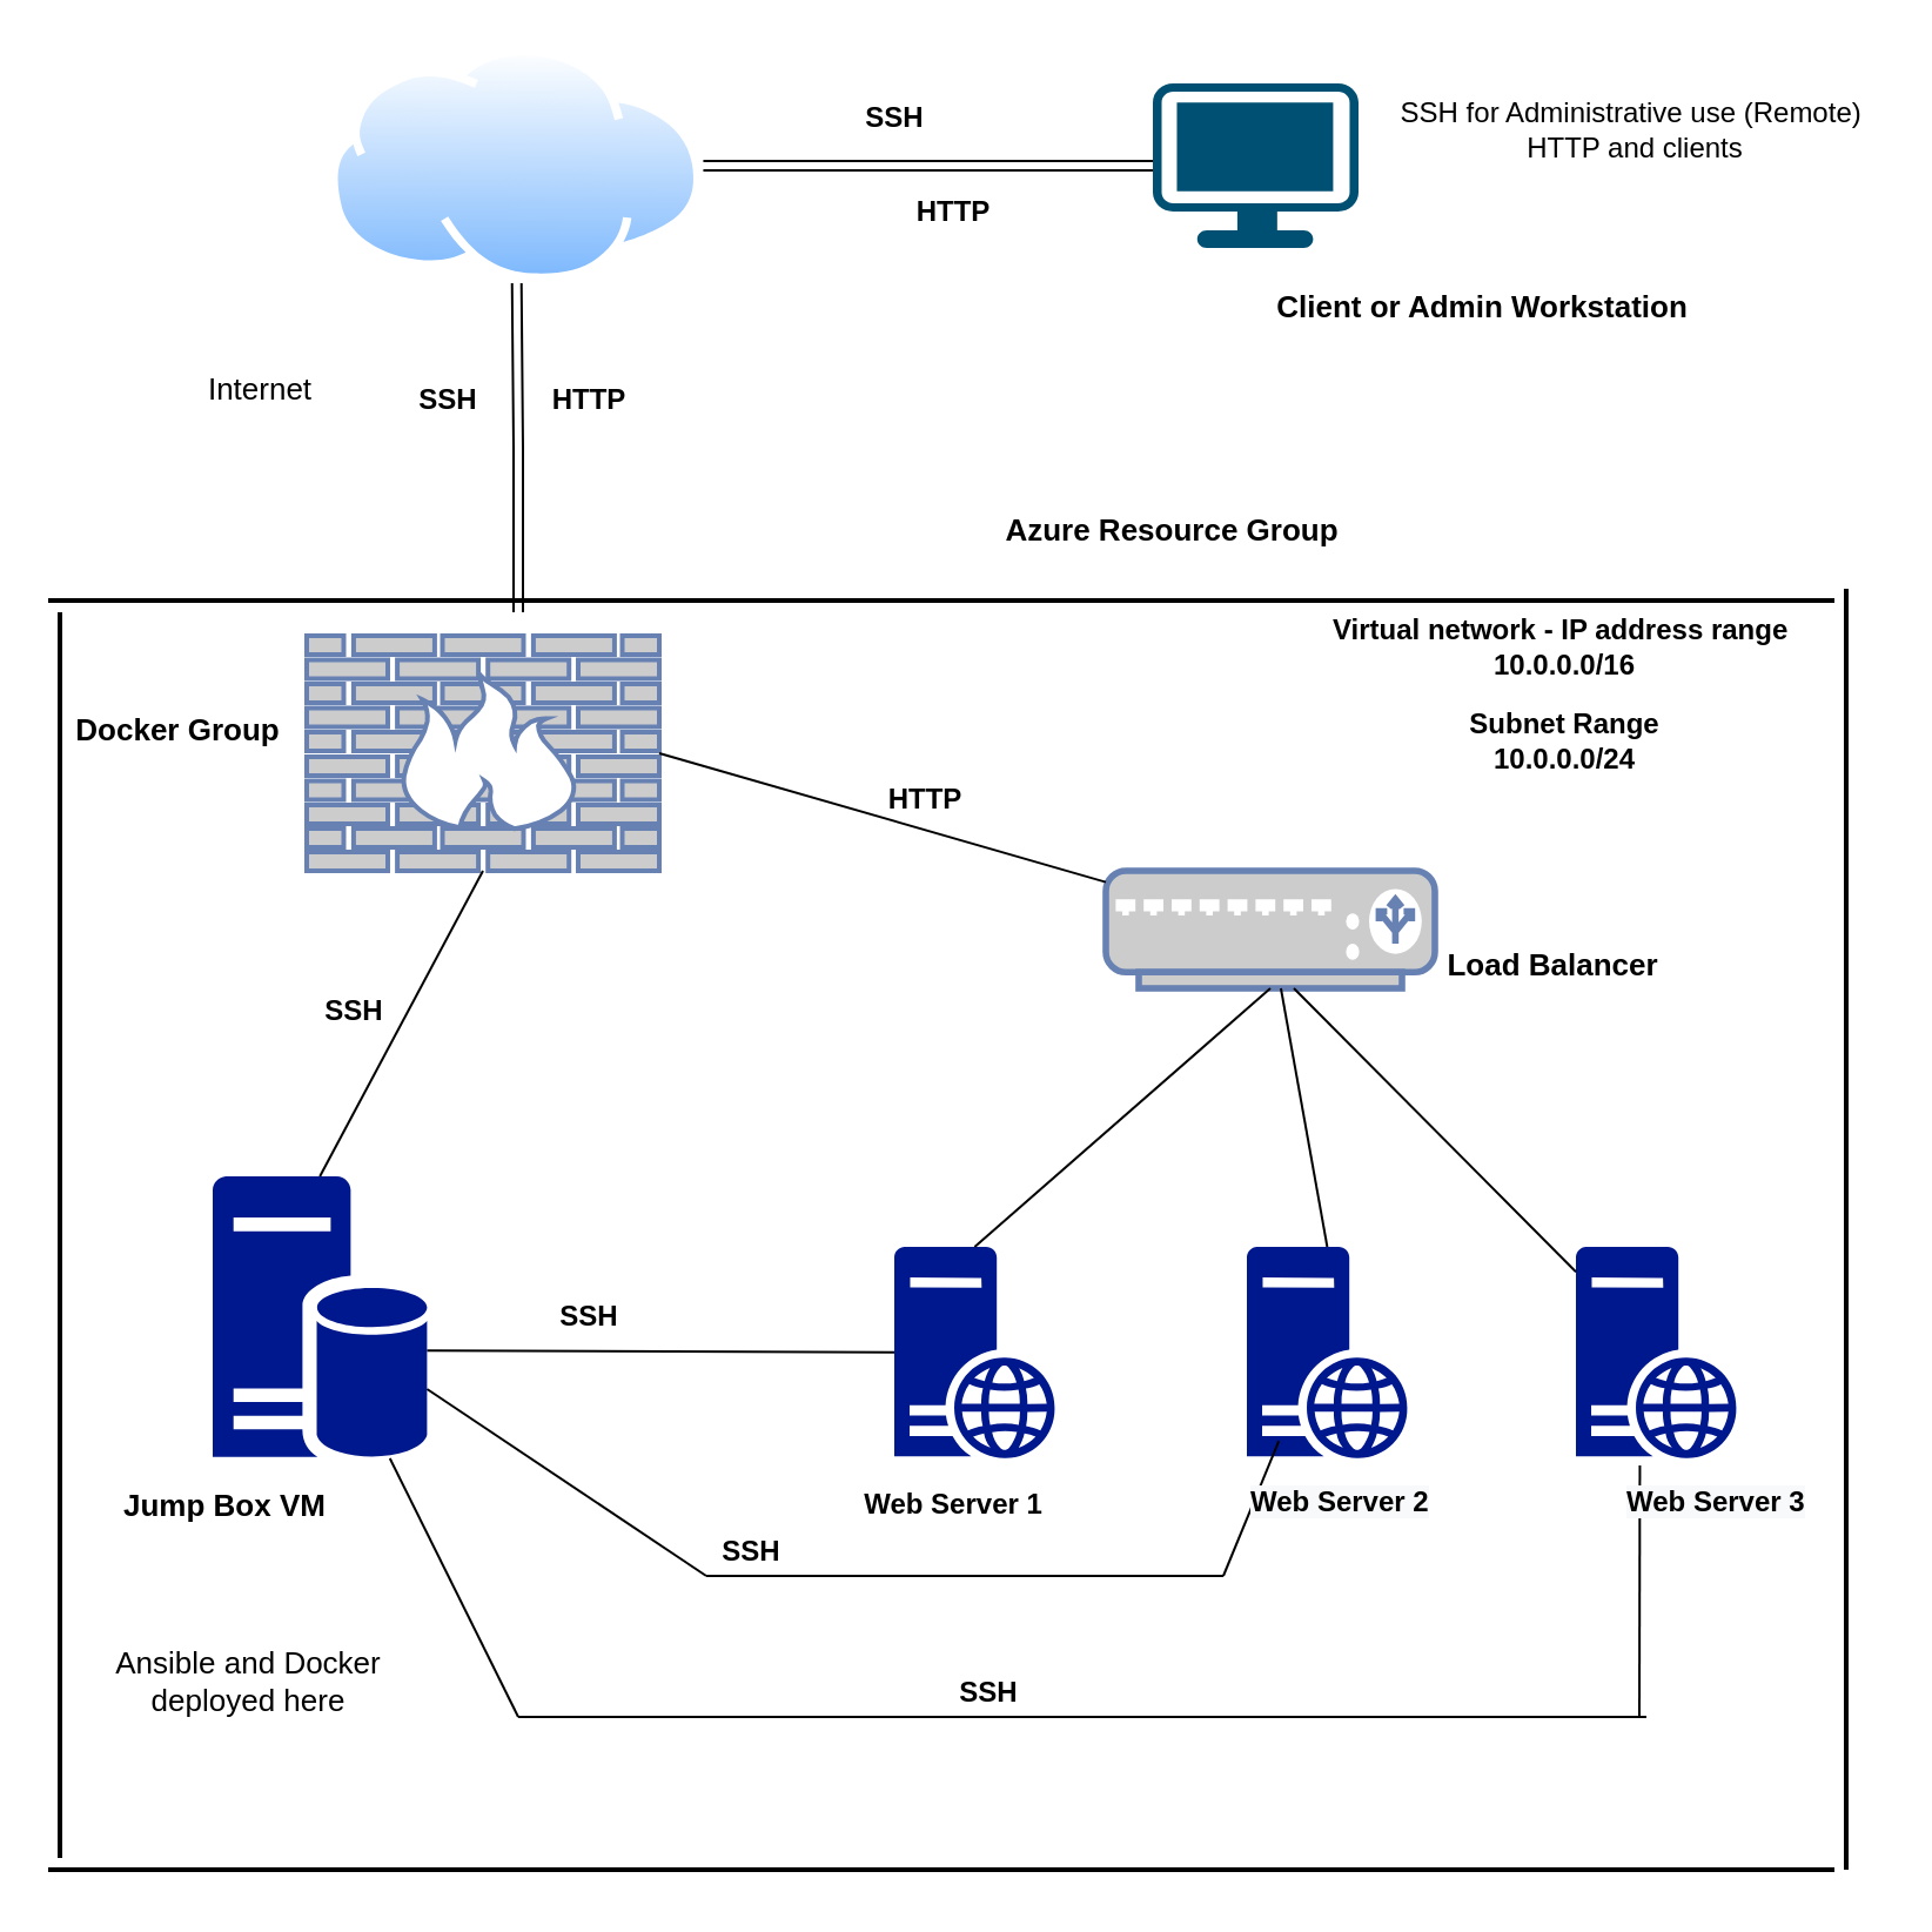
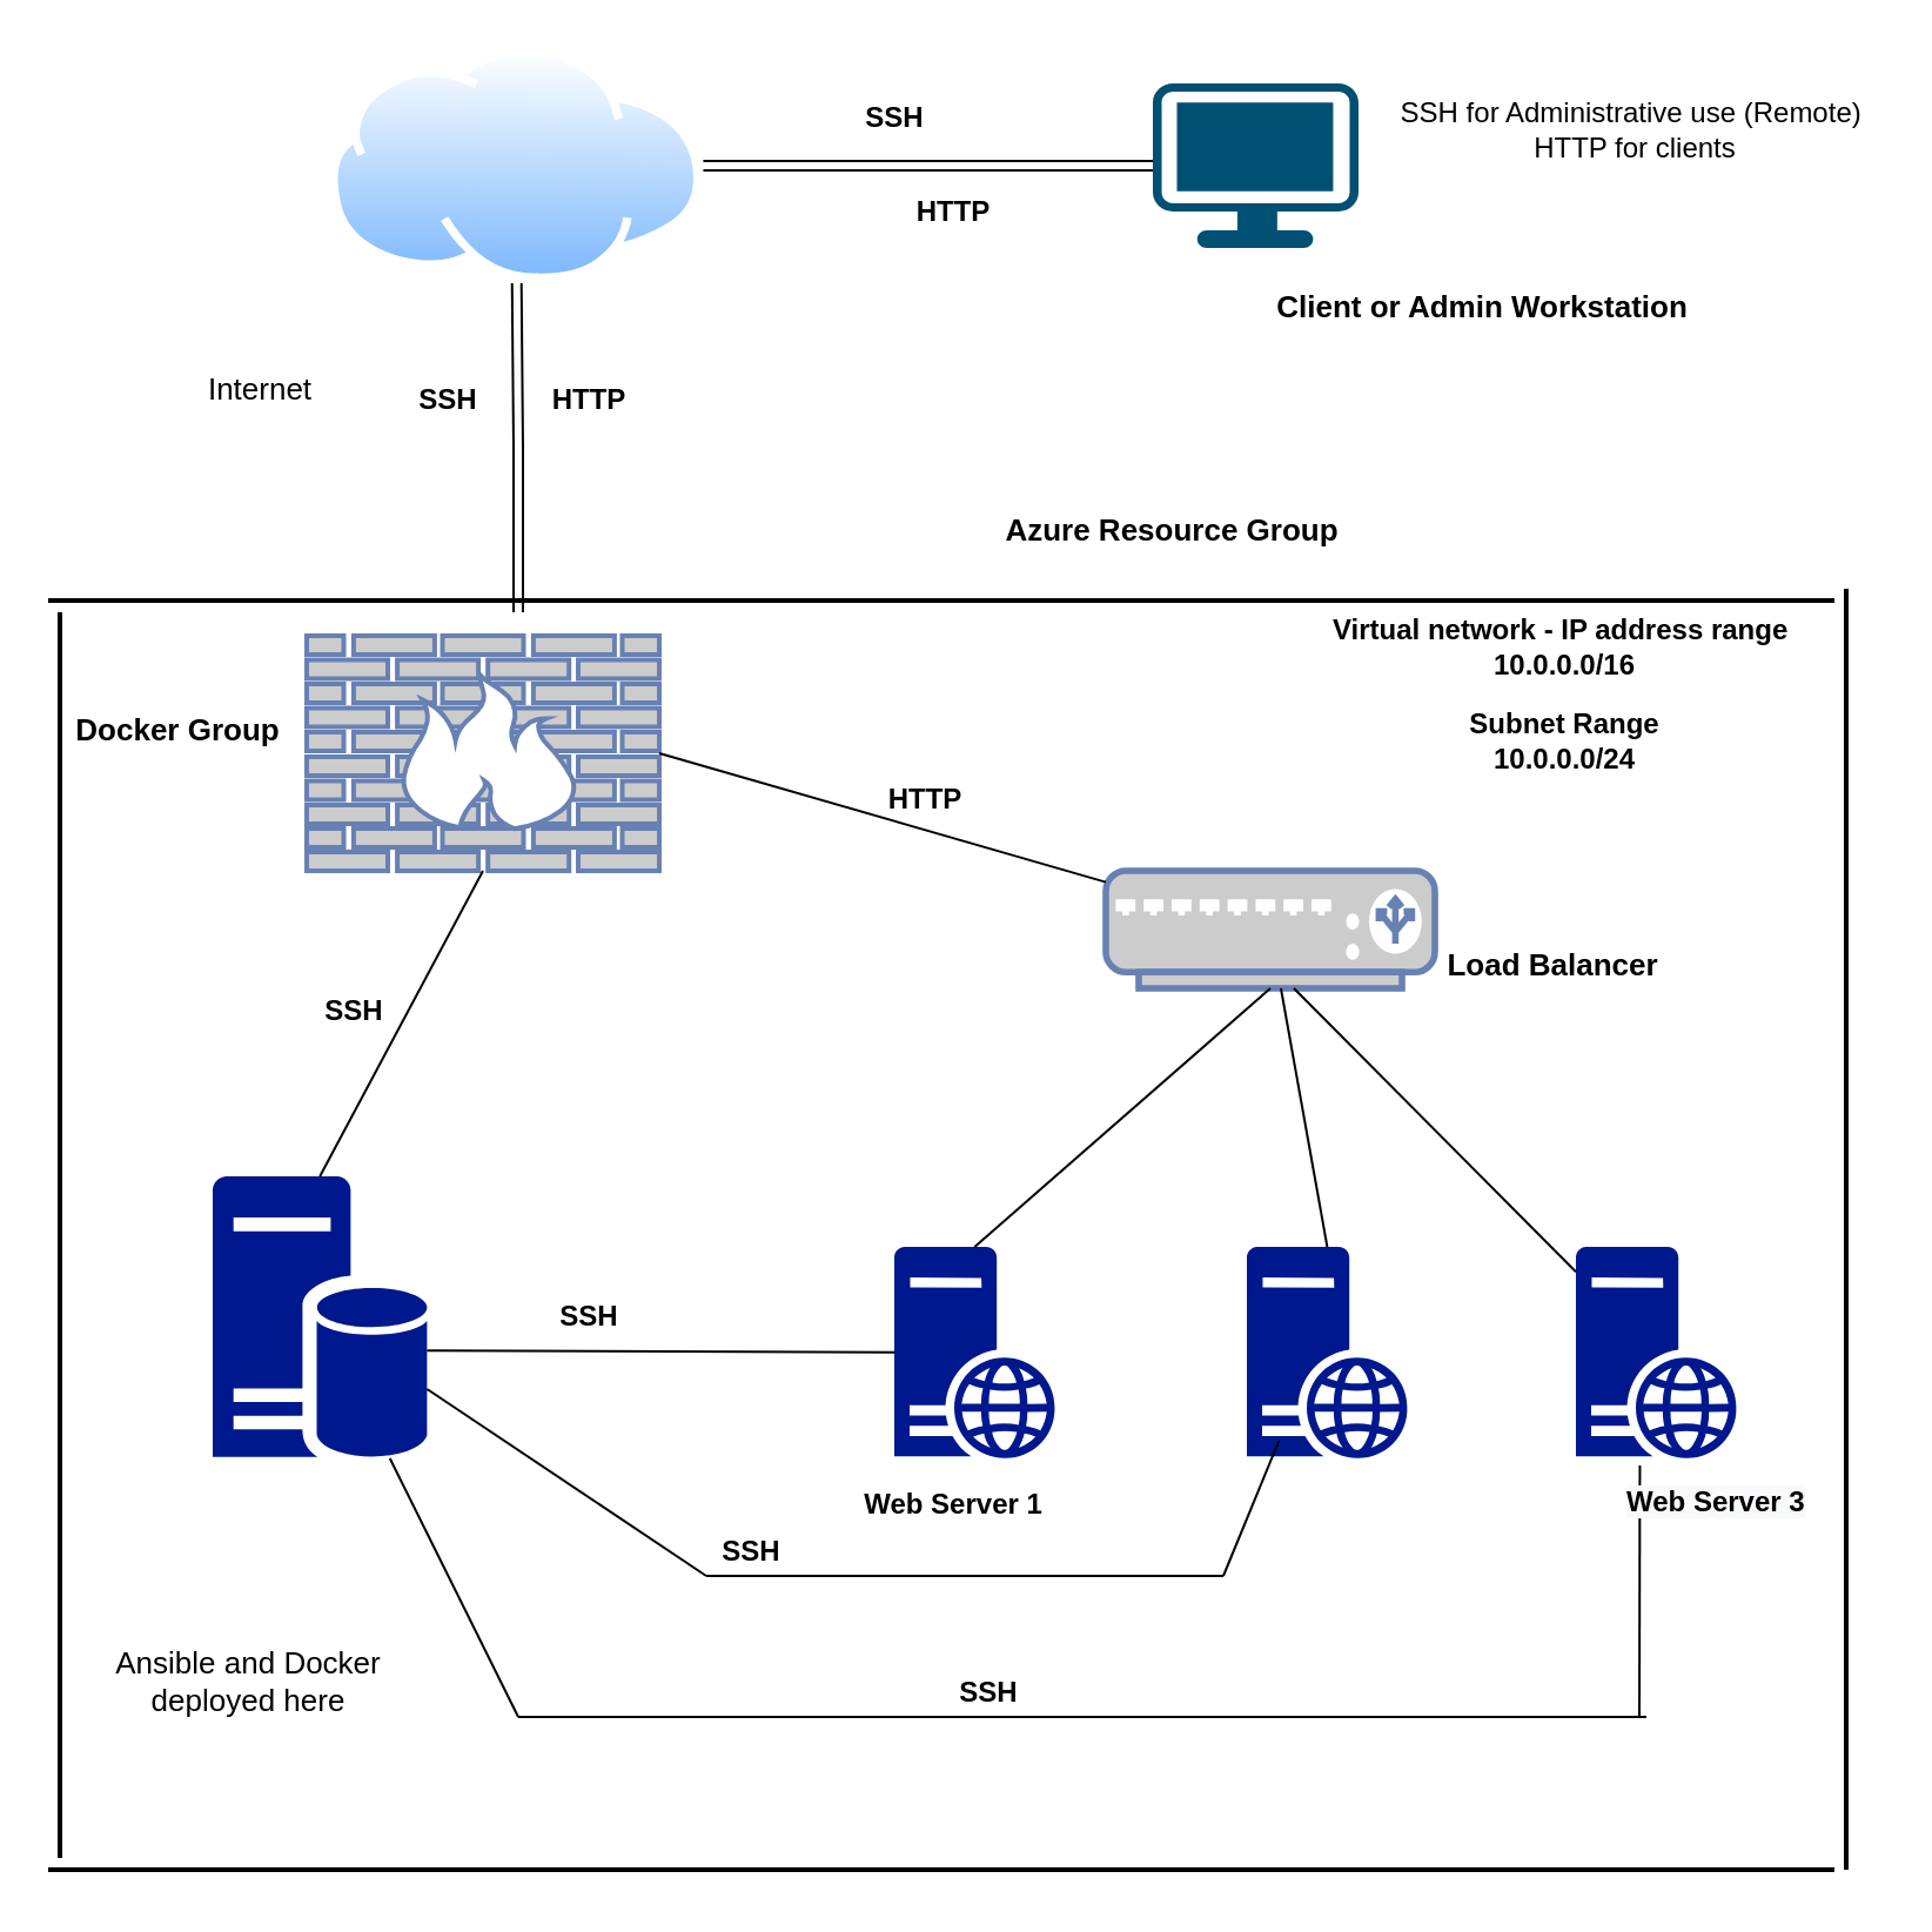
- <mxCell id="30" value="SSH for Administrative use (Remote)&amp;nbsp;&lt;br&gt;HTTP and clients" style="text;html=1;align=center;verticalAlign=middle;resizable=0;points=[];autosize=1;" vertex="1" parent="1"><mxGeometry x="590" y="40" width="210" height="30" as="geometry" /></mxCell>
+ <mxCell id="30" value="SSH for Administrative use (Remote)&amp;nbsp;&lt;br&gt;HTTP for clients" style="text;html=1;align=center;verticalAlign=middle;resizable=0;points=[];autosize=1;" vertex="1" parent="1"><mxGeometry x="590" y="40" width="210" height="30" as="geometry" /></mxCell>
- <mxCell id="46" value="&lt;b&gt;Jump Box VM&lt;br&gt;&lt;/b&gt;" style="text;html=1;align=center;verticalAlign=middle;resizable=0;points=[];autosize=1;fontSize=13;" vertex="1" parent="1"><mxGeometry x="45" y="630" width="100" height="20" as="geometry" /></mxCell>
- <mxCell id="43" value="&lt;b style=&quot;color: rgb(0 , 0 , 0) ; font-family: &amp;#34;helvetica&amp;#34; ; font-size: 12px ; font-style: normal ; letter-spacing: normal ; text-align: center ; text-indent: 0px ; text-transform: none ; word-spacing: 0px ; background-color: rgb(248 , 249 , 250)&quot;&gt;Web Server 2&lt;br&gt;&lt;br&gt;&lt;/b&gt;" style="text;whiteSpace=wrap;html=1;" vertex="1" parent="1"><mxGeometry x="530" y="625" width="100" height="30" as="geometry" /></mxCell>
